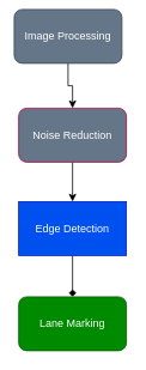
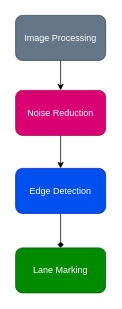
- <mxCell id="3" value="Image Processing" style="rounded=1;whiteSpace=wrap;html=1;fillColor=#647687;strokeColor=#314354;fontColor=#ffffff;" vertex="1" parent="1"><mxGeometry x="15" y="10" width="120" height="60" as="geometry" /></mxCell>
+ <mxCell id="3" value="Image Processing" style="rounded=1;whiteSpace=wrap;html=1;fillColor=#647687;strokeColor=#314354;fontColor=#ffffff;" vertex="1" parent="1"><mxGeometry x="20" y="20" width="120" height="60" as="geometry" /></mxCell>
- <mxCell id="5" value="Noise Reduction" style="rounded=1;whiteSpace=wrap;html=1;fillColor=#647687;fontColor=#ffffff;strokeColor=#A50040;" vertex="1" parent="1"><mxGeometry x="20" y="120" width="120" height="60" as="geometry" /></mxCell>
+ <mxCell id="5" value="Noise Reduction" style="rounded=1;whiteSpace=wrap;html=1;fillColor=#d80073;fontColor=#ffffff;strokeColor=#A50040;" vertex="1" parent="1"><mxGeometry x="20" y="120" width="120" height="60" as="geometry" /></mxCell>
- <mxCell id="7" value="Edge Detection" style="whiteSpace=wrap;html=1;fillColor=#0050ef;fontColor=#ffffff;strokeColor=#001DBC;rounded=0;" vertex="1" parent="1"><mxGeometry x="20" y="224" width="120" height="60" as="geometry" /></mxCell>
+ <mxCell id="7" value="Edge Detection" style="rounded=1;whiteSpace=wrap;html=1;fillColor=#0050ef;fontColor=#ffffff;strokeColor=#001DBC;" vertex="1" parent="1"><mxGeometry x="20" y="224" width="120" height="60" as="geometry" /></mxCell>
